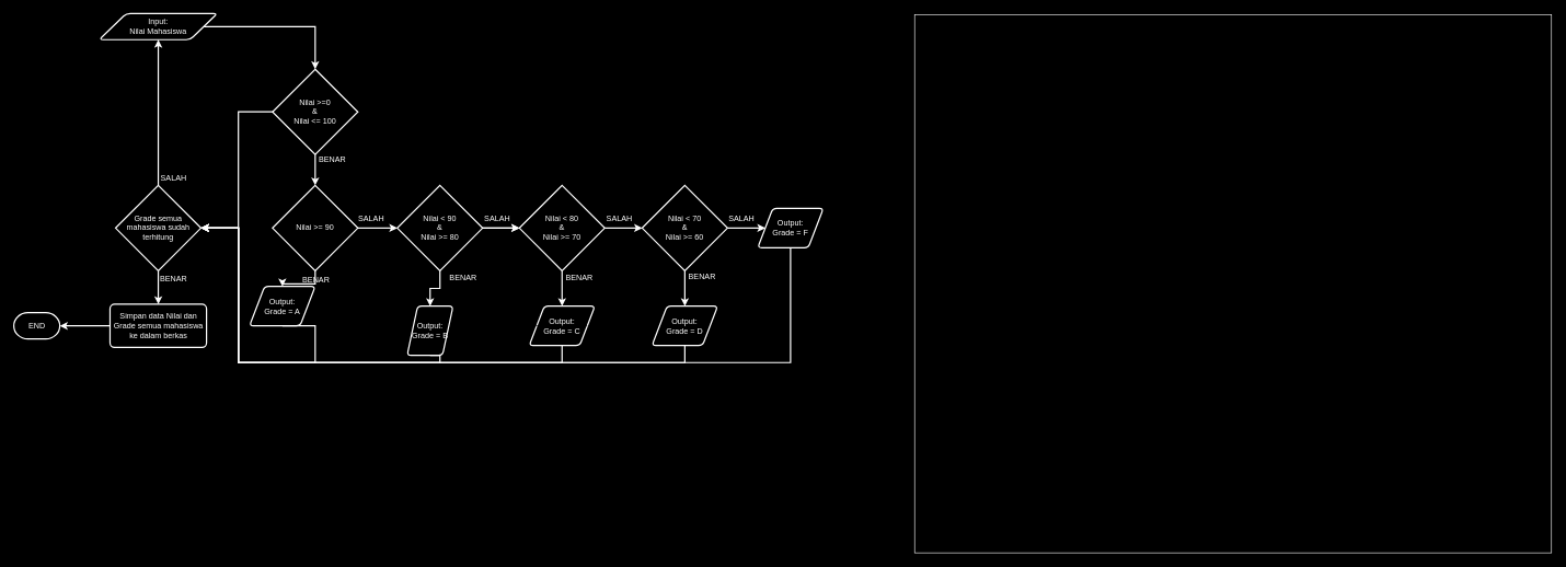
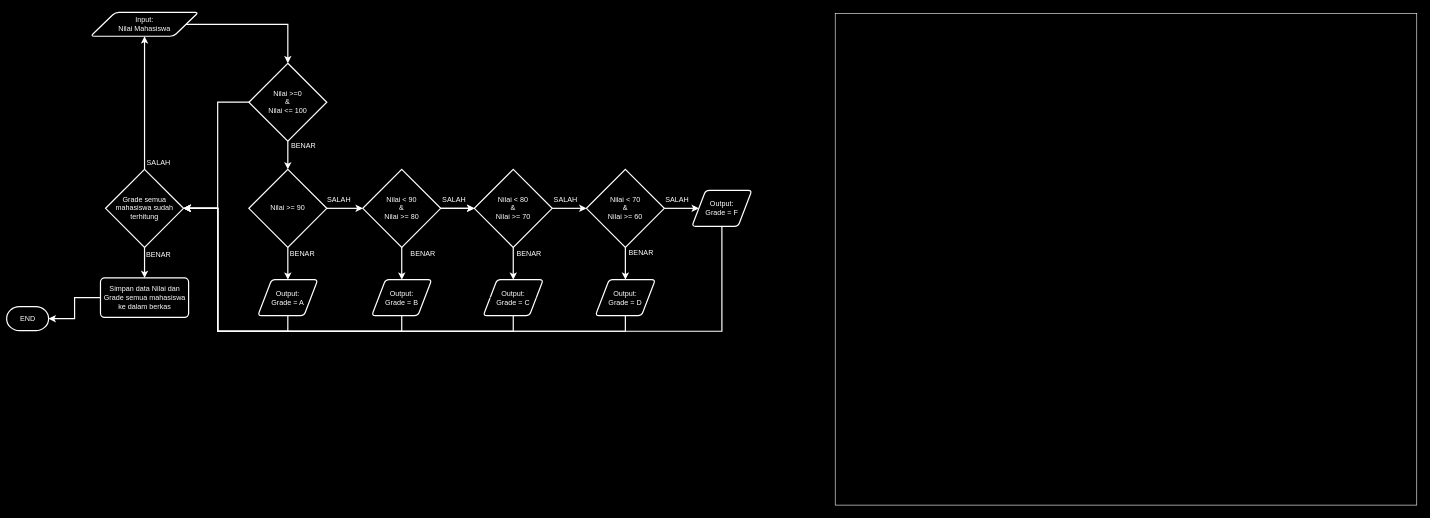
- <mxCell id="11" value="Output:&lt;br&gt;Grade = A" style="shape=parallelogram;html=1;strokeWidth=2;perimeter=parallelogramPerimeter;whiteSpace=wrap;rounded=1;arcSize=12;size=0.23;fillColor=#000000;strokeColor=#FFFFFF;fontColor=#FFFFFF;" parent="1" vertex="1"><mxGeometry x="379" y="436" width="100" height="60" as="geometry" /></mxCell>
+ <mxCell id="11" value="Output:&lt;br&gt;Grade = A" style="shape=parallelogram;html=1;strokeWidth=2;perimeter=parallelogramPerimeter;whiteSpace=wrap;rounded=1;arcSize=12;size=0.23;fillColor=#000000;strokeColor=#FFFFFF;fontColor=#FFFFFF;" parent="1" vertex="1"><mxGeometry x="429" y="466" width="100" height="60" as="geometry" /></mxCell>
- <mxCell id="47" value="END" style="strokeWidth=2;html=1;shape=mxgraph.flowchart.terminator;fillColor=#000000;fontColor=#FFFFFF;strokeColor=#FFFFFF;" vertex="1" parent="1"><mxGeometry x="20" y="476" width="70" height="40" as="geometry" /></mxCell>
+ <mxCell id="47" value="END" style="strokeWidth=2;html=1;shape=mxgraph.flowchart.terminator;fillColor=#000000;fontColor=#FFFFFF;strokeColor=#FFFFFF;" vertex="1" parent="1"><mxGeometry x="10" y="511" width="70" height="40" as="geometry" /></mxCell>
- <mxCell id="45" value="Output:&lt;br&gt;Grade = B" style="shape=parallelogram;html=1;strokeWidth=2;perimeter=parallelogramPerimeter;whiteSpace=wrap;rounded=1;arcSize=12;size=0.23;fillColor=#000000;strokeColor=#FFFFFF;fontColor=#FFFFFF;" parent="1" vertex="1"><mxGeometry x="619" y="466" width="70" height="75" as="geometry" /></mxCell>
+ <mxCell id="45" value="Output:&lt;br&gt;Grade = B" style="shape=parallelogram;html=1;strokeWidth=2;perimeter=parallelogramPerimeter;whiteSpace=wrap;rounded=1;arcSize=12;size=0.23;fillColor=#000000;strokeColor=#FFFFFF;fontColor=#FFFFFF;" parent="1" vertex="1"><mxGeometry x="619" y="466" width="100" height="60" as="geometry" /></mxCell>
